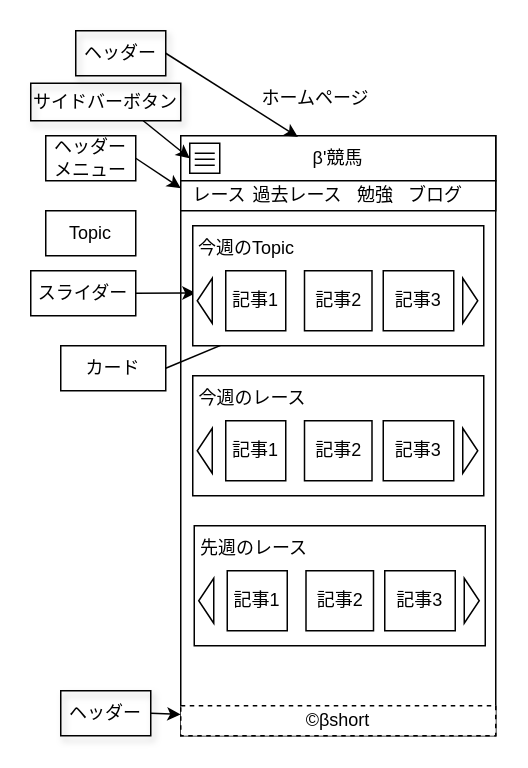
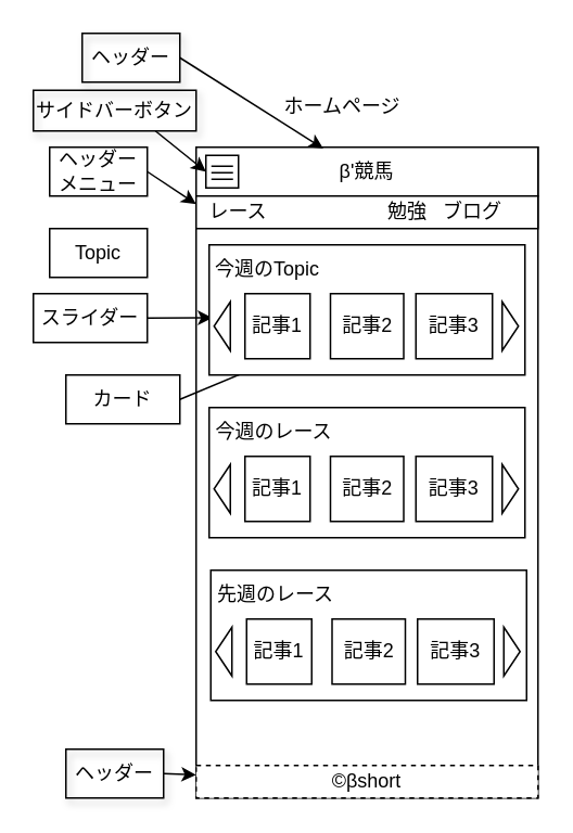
- <mxCell id="13" value="過去レース" style="text;html=1;align=center;verticalAlign=middle;whiteSpace=wrap;rounded=0;" vertex="1" parent="1"><mxGeometry x="166" y="120" width="64" height="20" as="geometry" /></mxCell>
